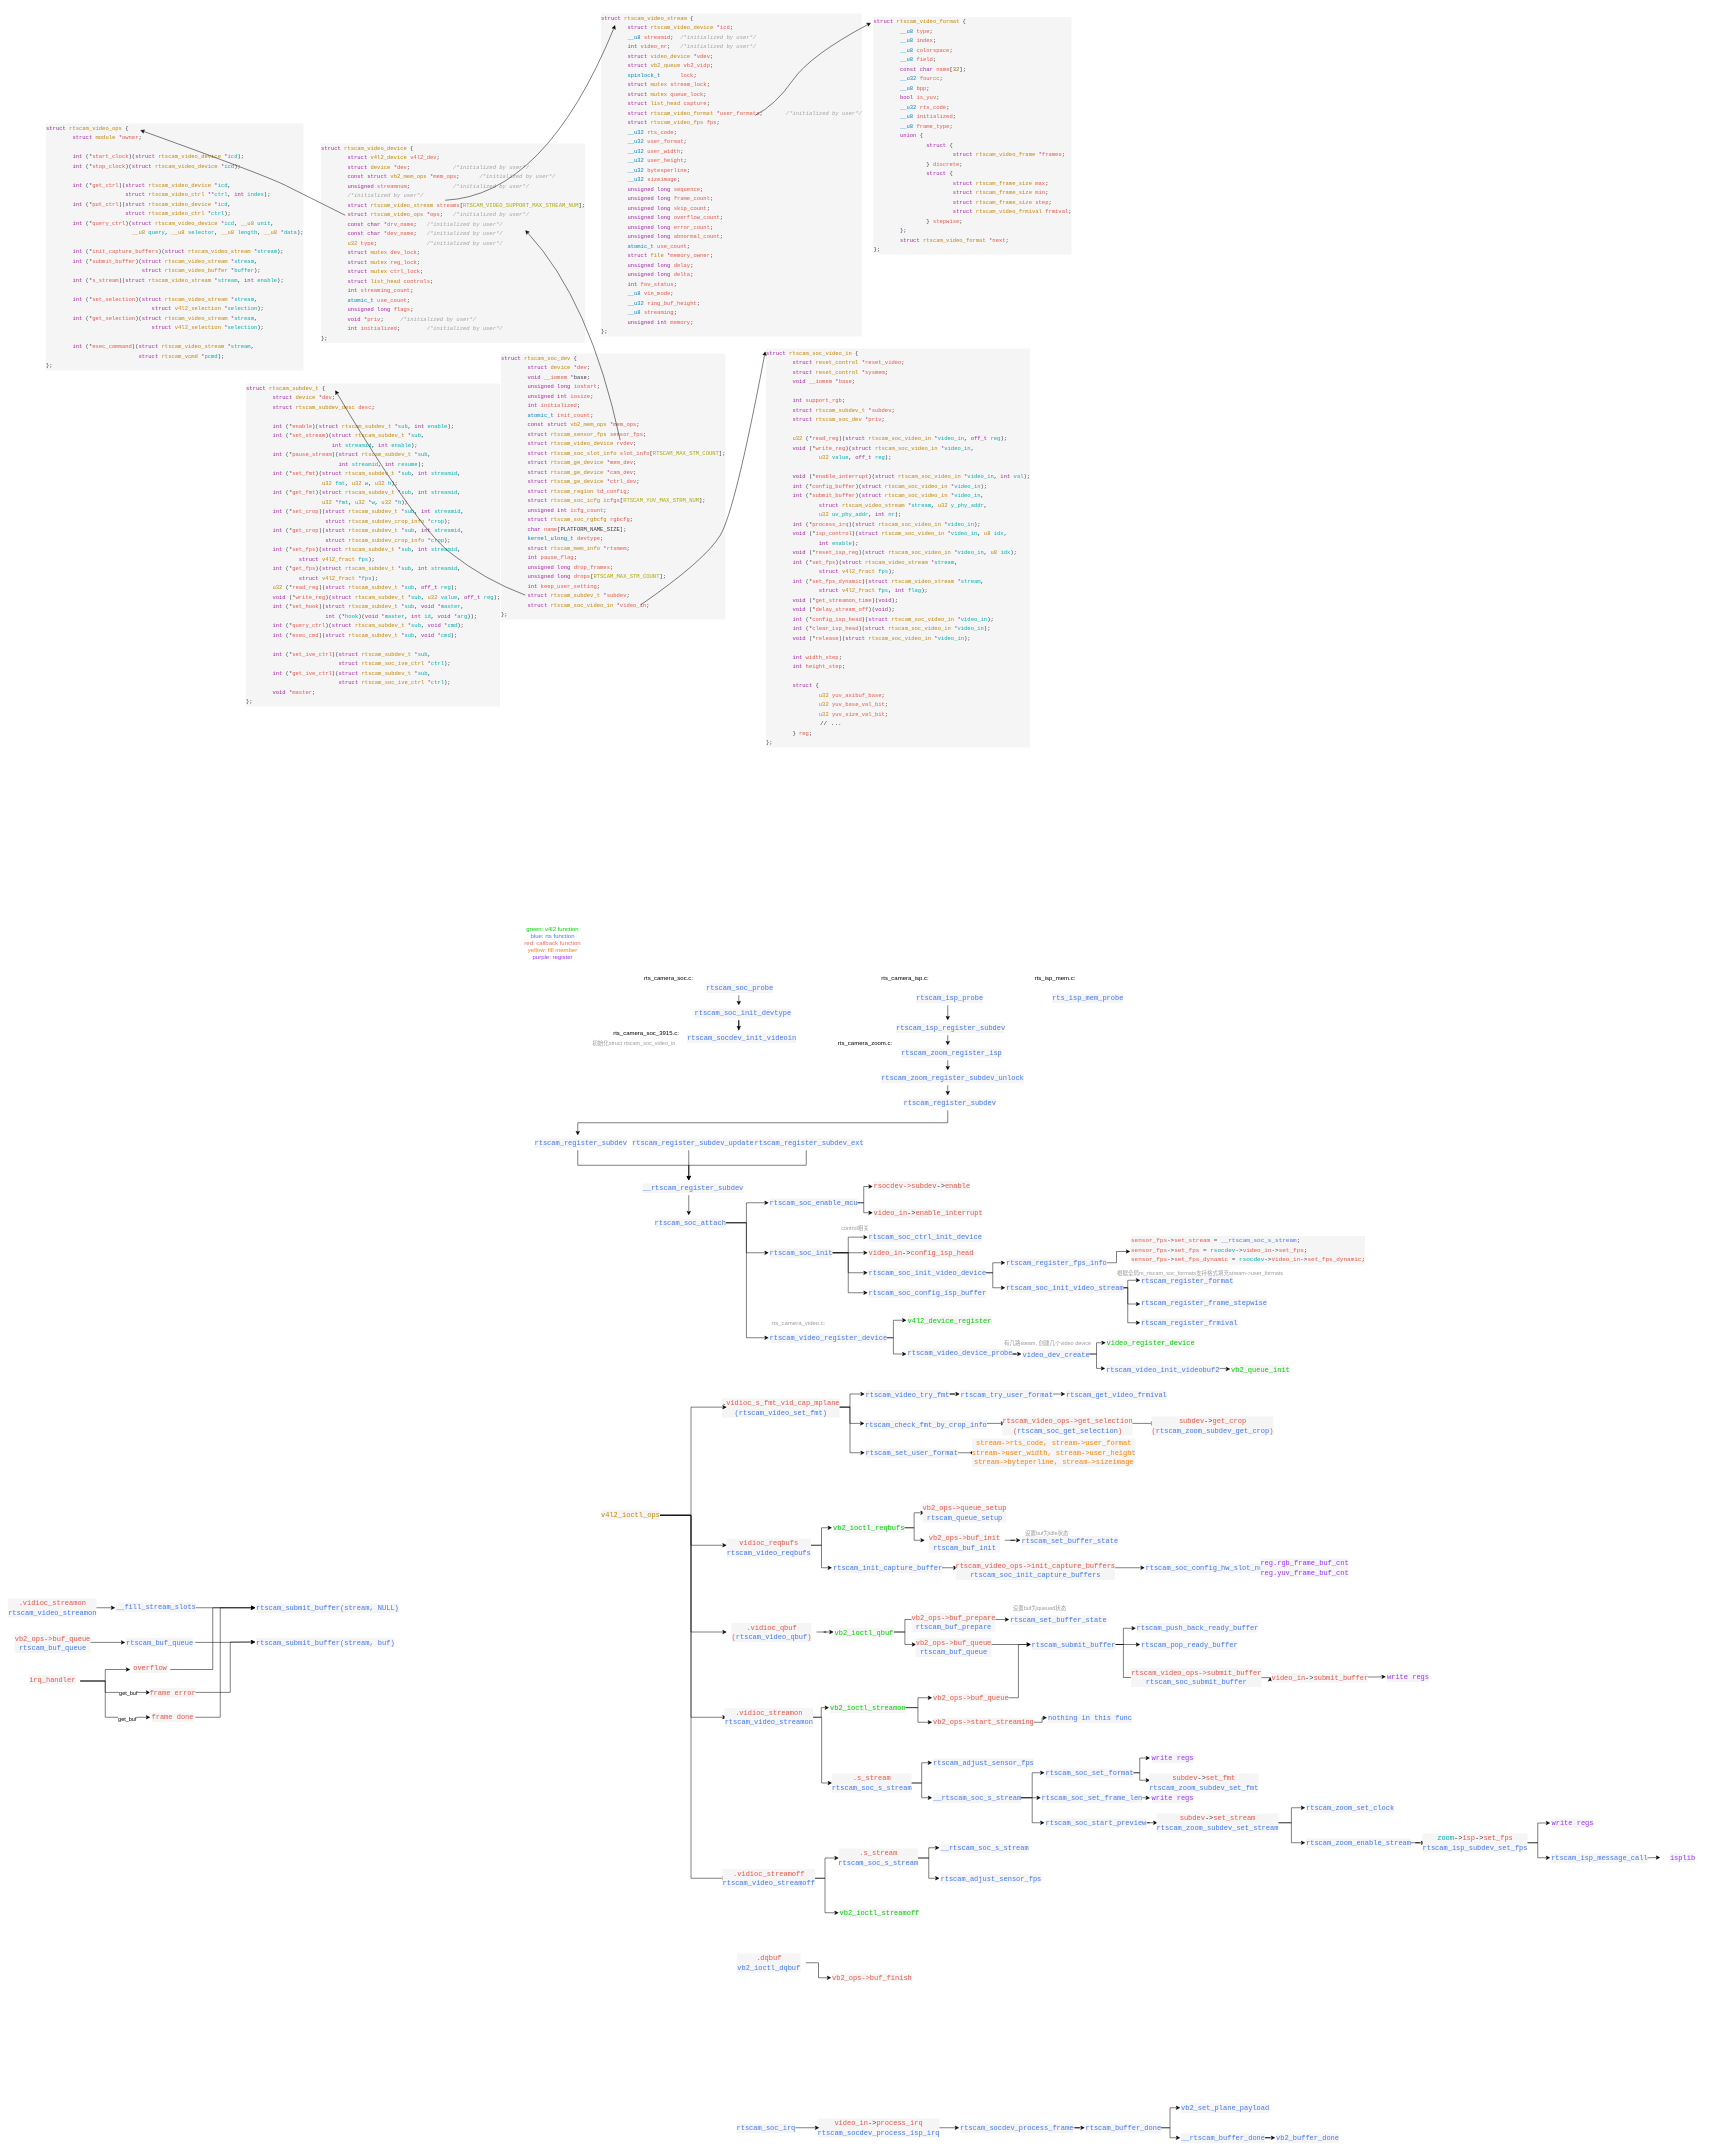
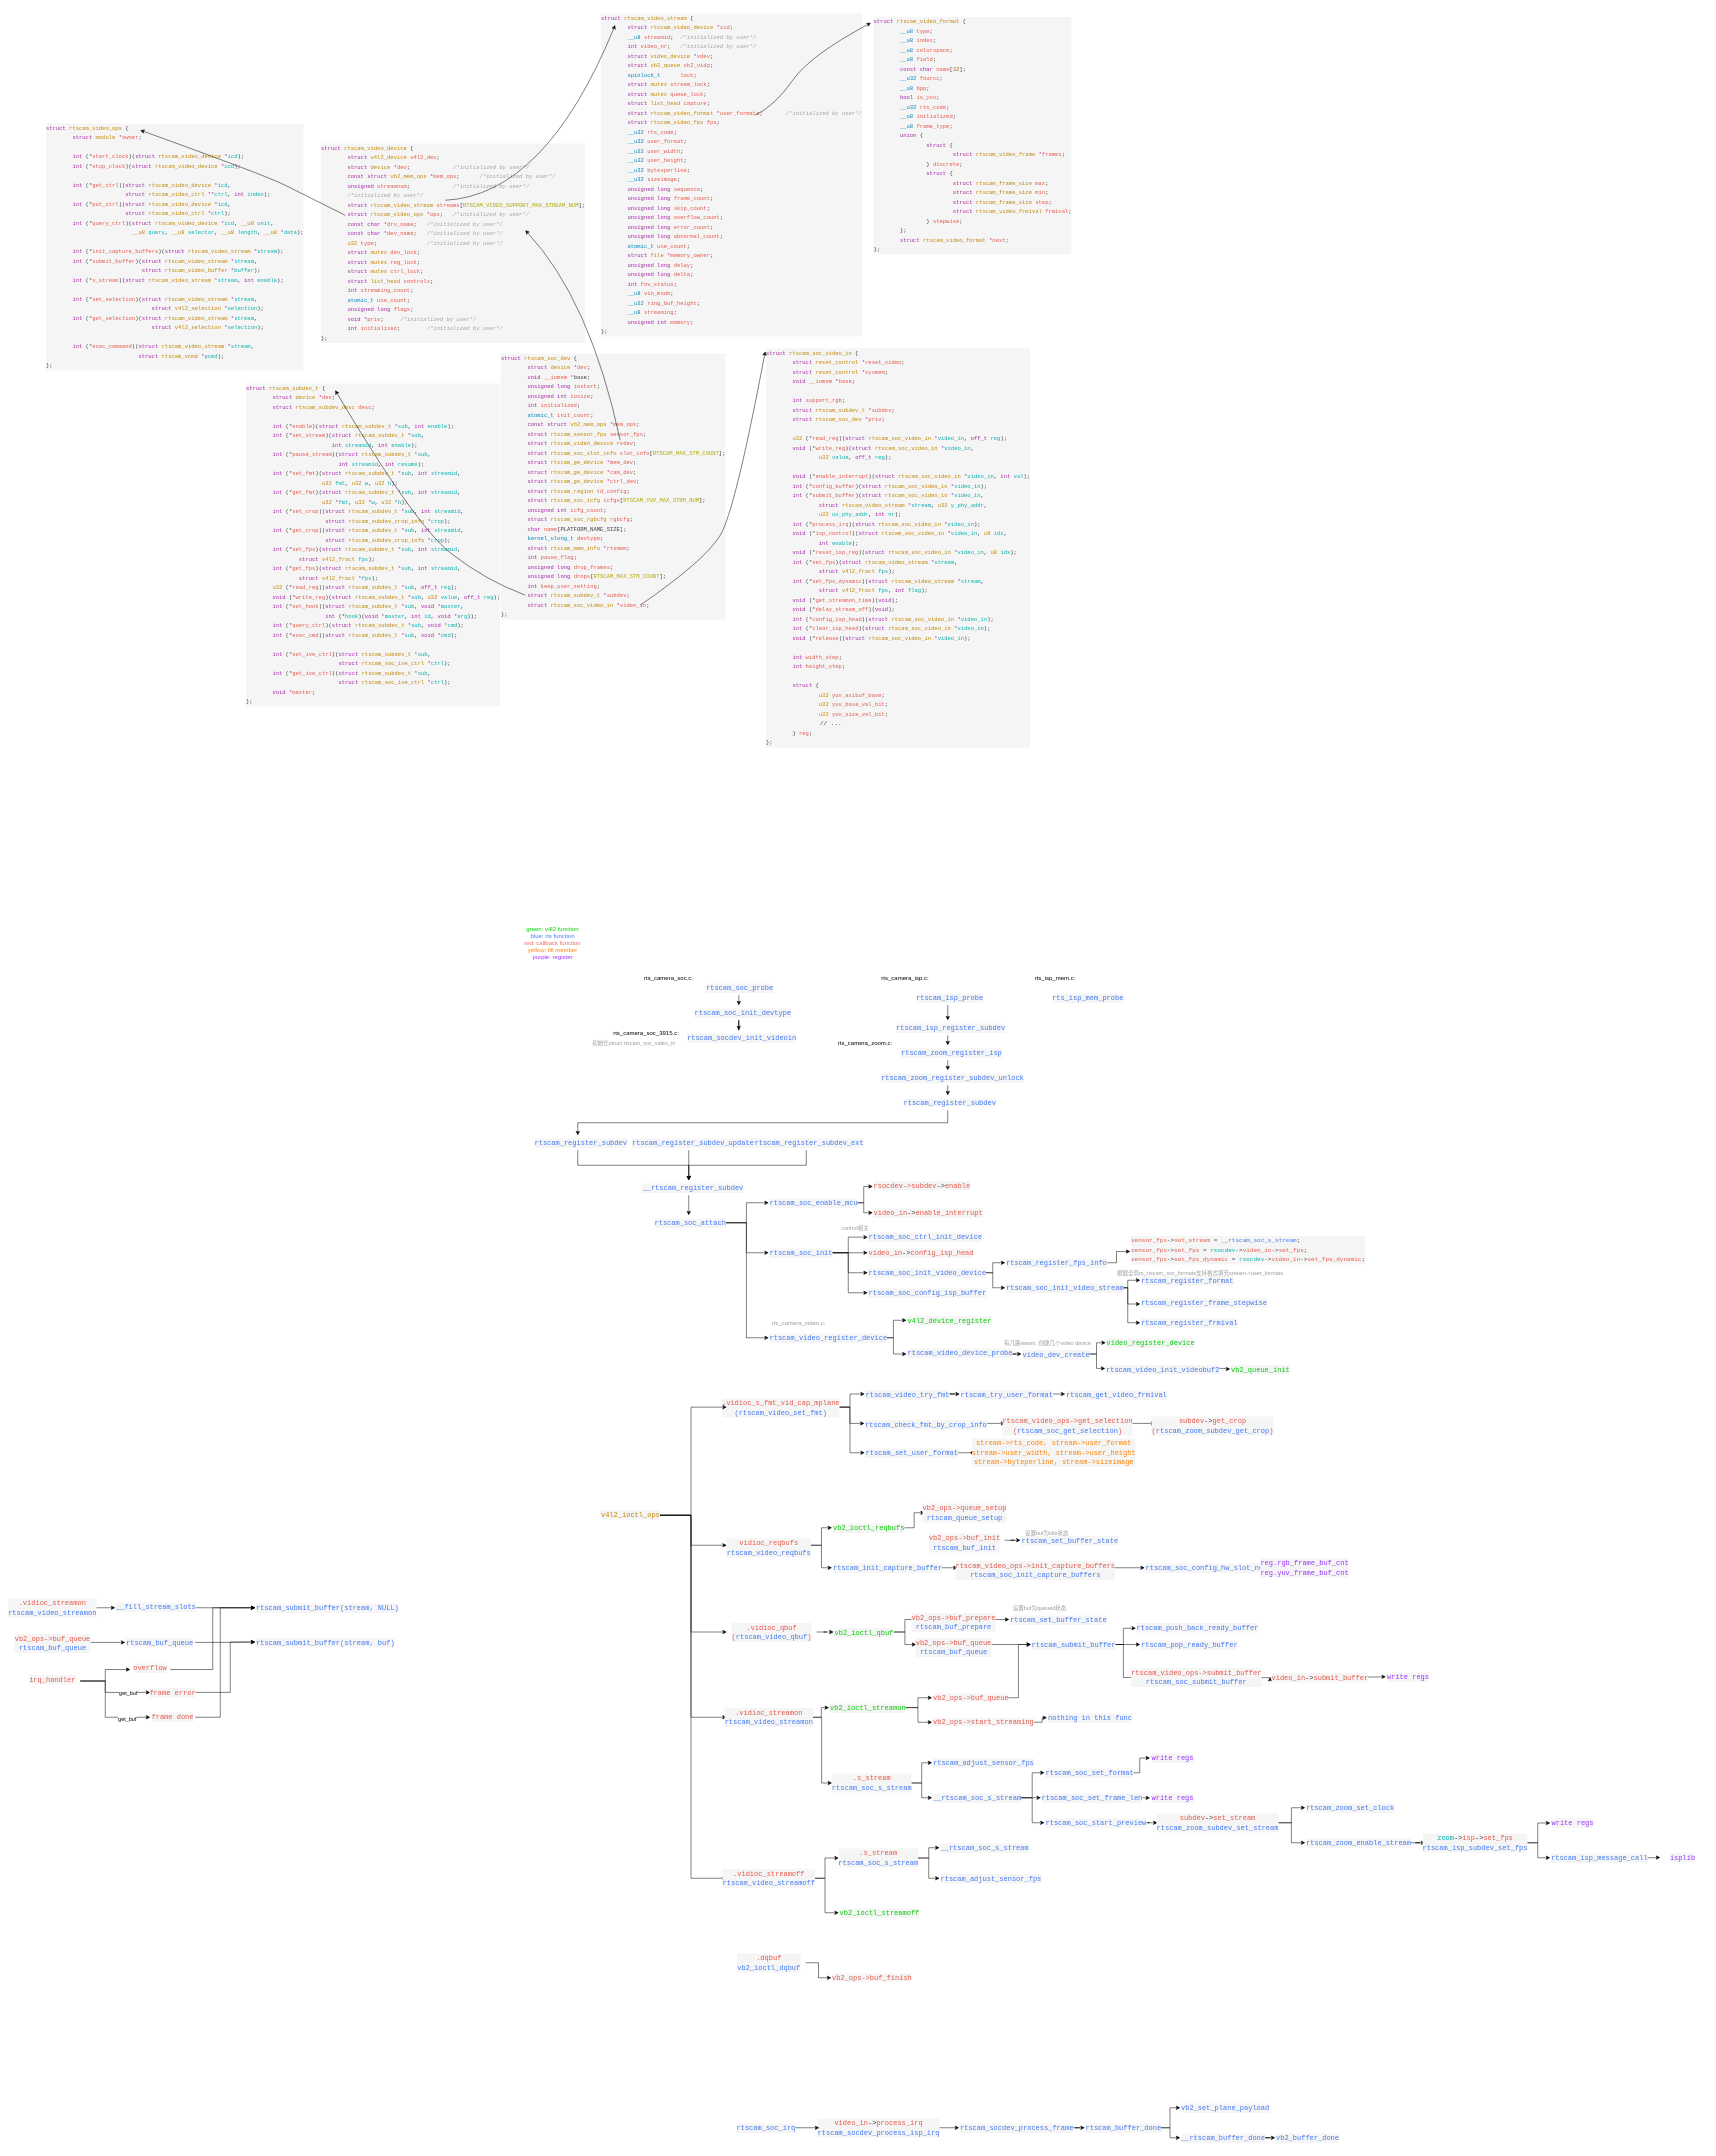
- <mxCell id="128" style="edgeStyle=orthogonalEdgeStyle;rounded=0;orthogonalLoop=1;jettySize=auto;html=1;exitX=1;exitY=0.5;exitDx=0;exitDy=0;entryX=0;entryY=0.5;entryDx=0;entryDy=0;" parent="1" source="129" target="132" edge="1"><mxGeometry relative="1" as="geometry" /></mxCell>
- <mxCell id="187" style="edgeStyle=orthogonalEdgeStyle;rounded=0;orthogonalLoop=1;jettySize=auto;html=1;exitX=1;exitY=0.5;exitDx=0;exitDy=0;entryX=0;entryY=0.5;entryDx=0;entryDy=0;" parent="1" source="188" target="190" edge="1"><mxGeometry relative="1" as="geometry" /></mxCell>
- <mxCell id="190" value="&lt;div style=&quot;color: rgb(56, 58, 66); background-color: rgb(245, 245, 245); font-family: Consolas, &amp;quot;Courier New&amp;quot;, monospace; font-weight: normal; font-size: 14px; line-height: 19px; white-space: pre;&quot;&gt;&lt;div&gt;&lt;span style=&quot;color: rgb(228, 86, 73);&quot;&gt;subdev&lt;/span&gt;&lt;span style=&quot;color: rgb(56, 58, 66);&quot;&gt;-&amp;gt;&lt;/span&gt;&lt;span style=&quot;color: rgb(228, 86, 73);&quot;&gt;set_fmt&lt;/span&gt;&lt;/div&gt;&lt;div&gt;&lt;span style=&quot;color: rgb(228, 86, 73);&quot;&gt;&lt;div style=&quot;color: rgb(56, 58, 66); line-height: 19px;&quot;&gt;&lt;span style=&quot;color: rgb(64, 120, 242);&quot;&gt;rtscam_zoom_subdev_set_fmt&lt;/span&gt;&lt;/div&gt;&lt;/span&gt;&lt;/div&gt;&lt;/div&gt;" style="text;whiteSpace=wrap;html=1;align=center;" parent="1" vertex="1"><mxGeometry x="2299.5" y="3540" width="215" height="40" as="geometry" /></mxCell>
